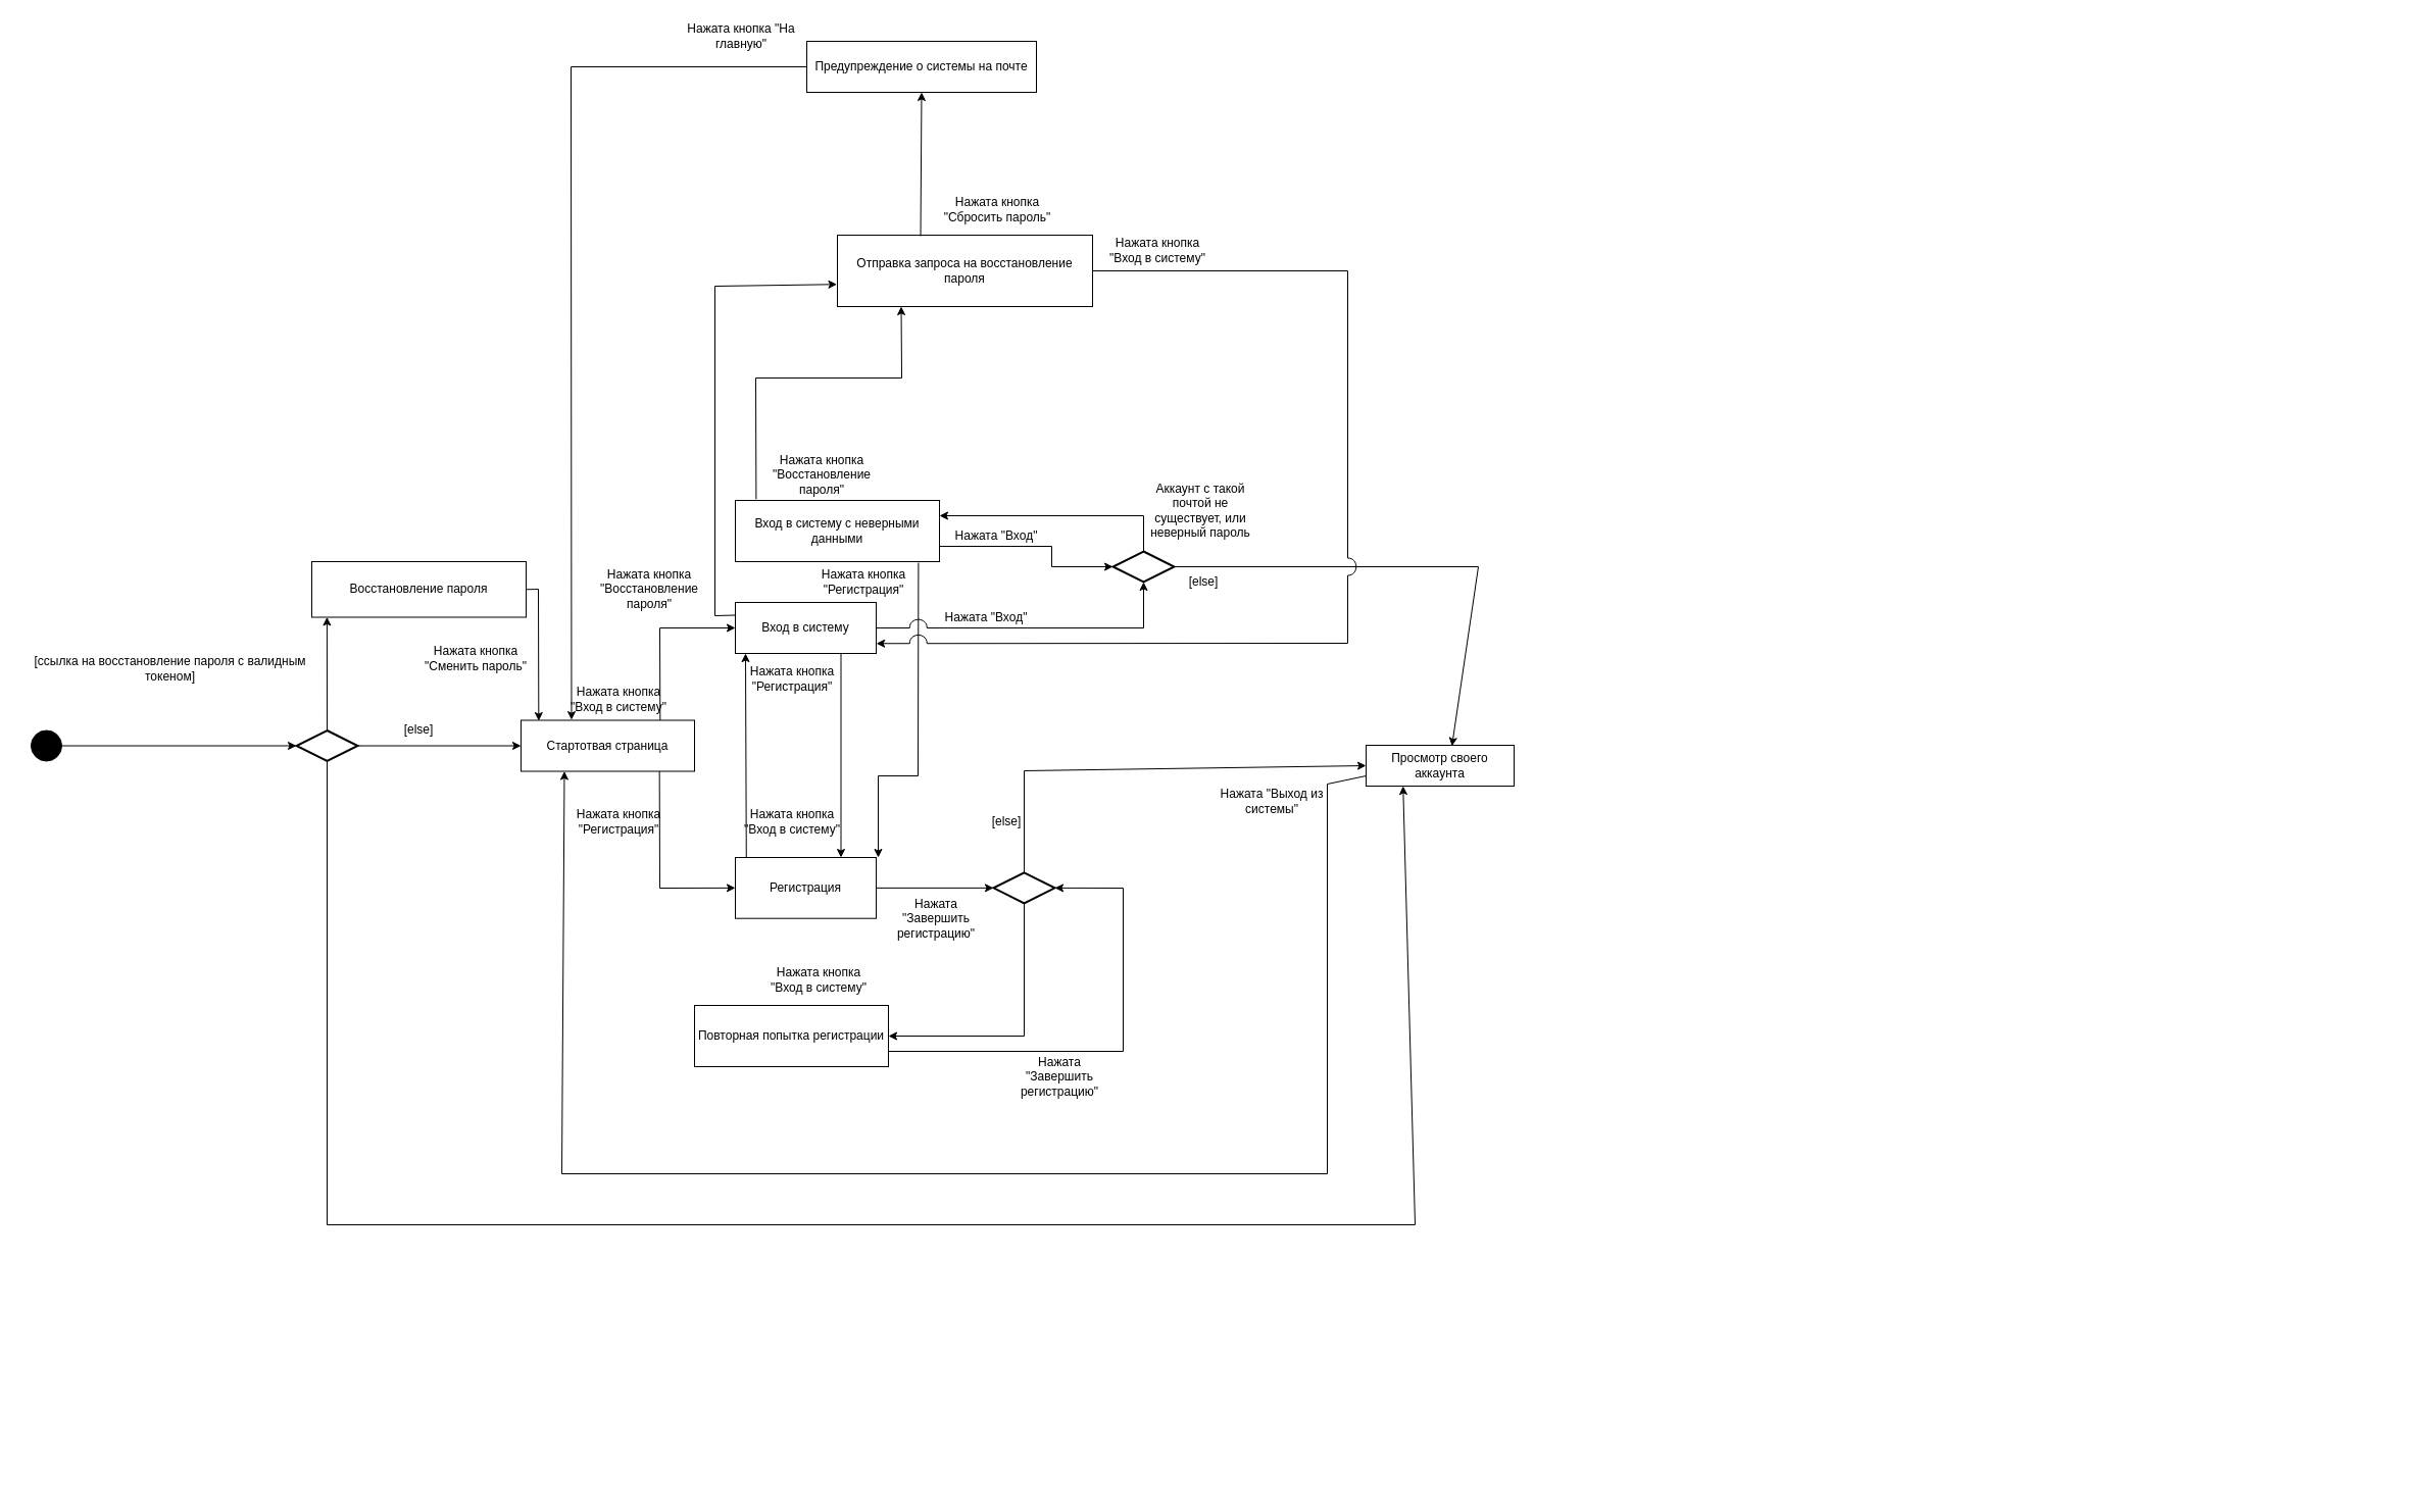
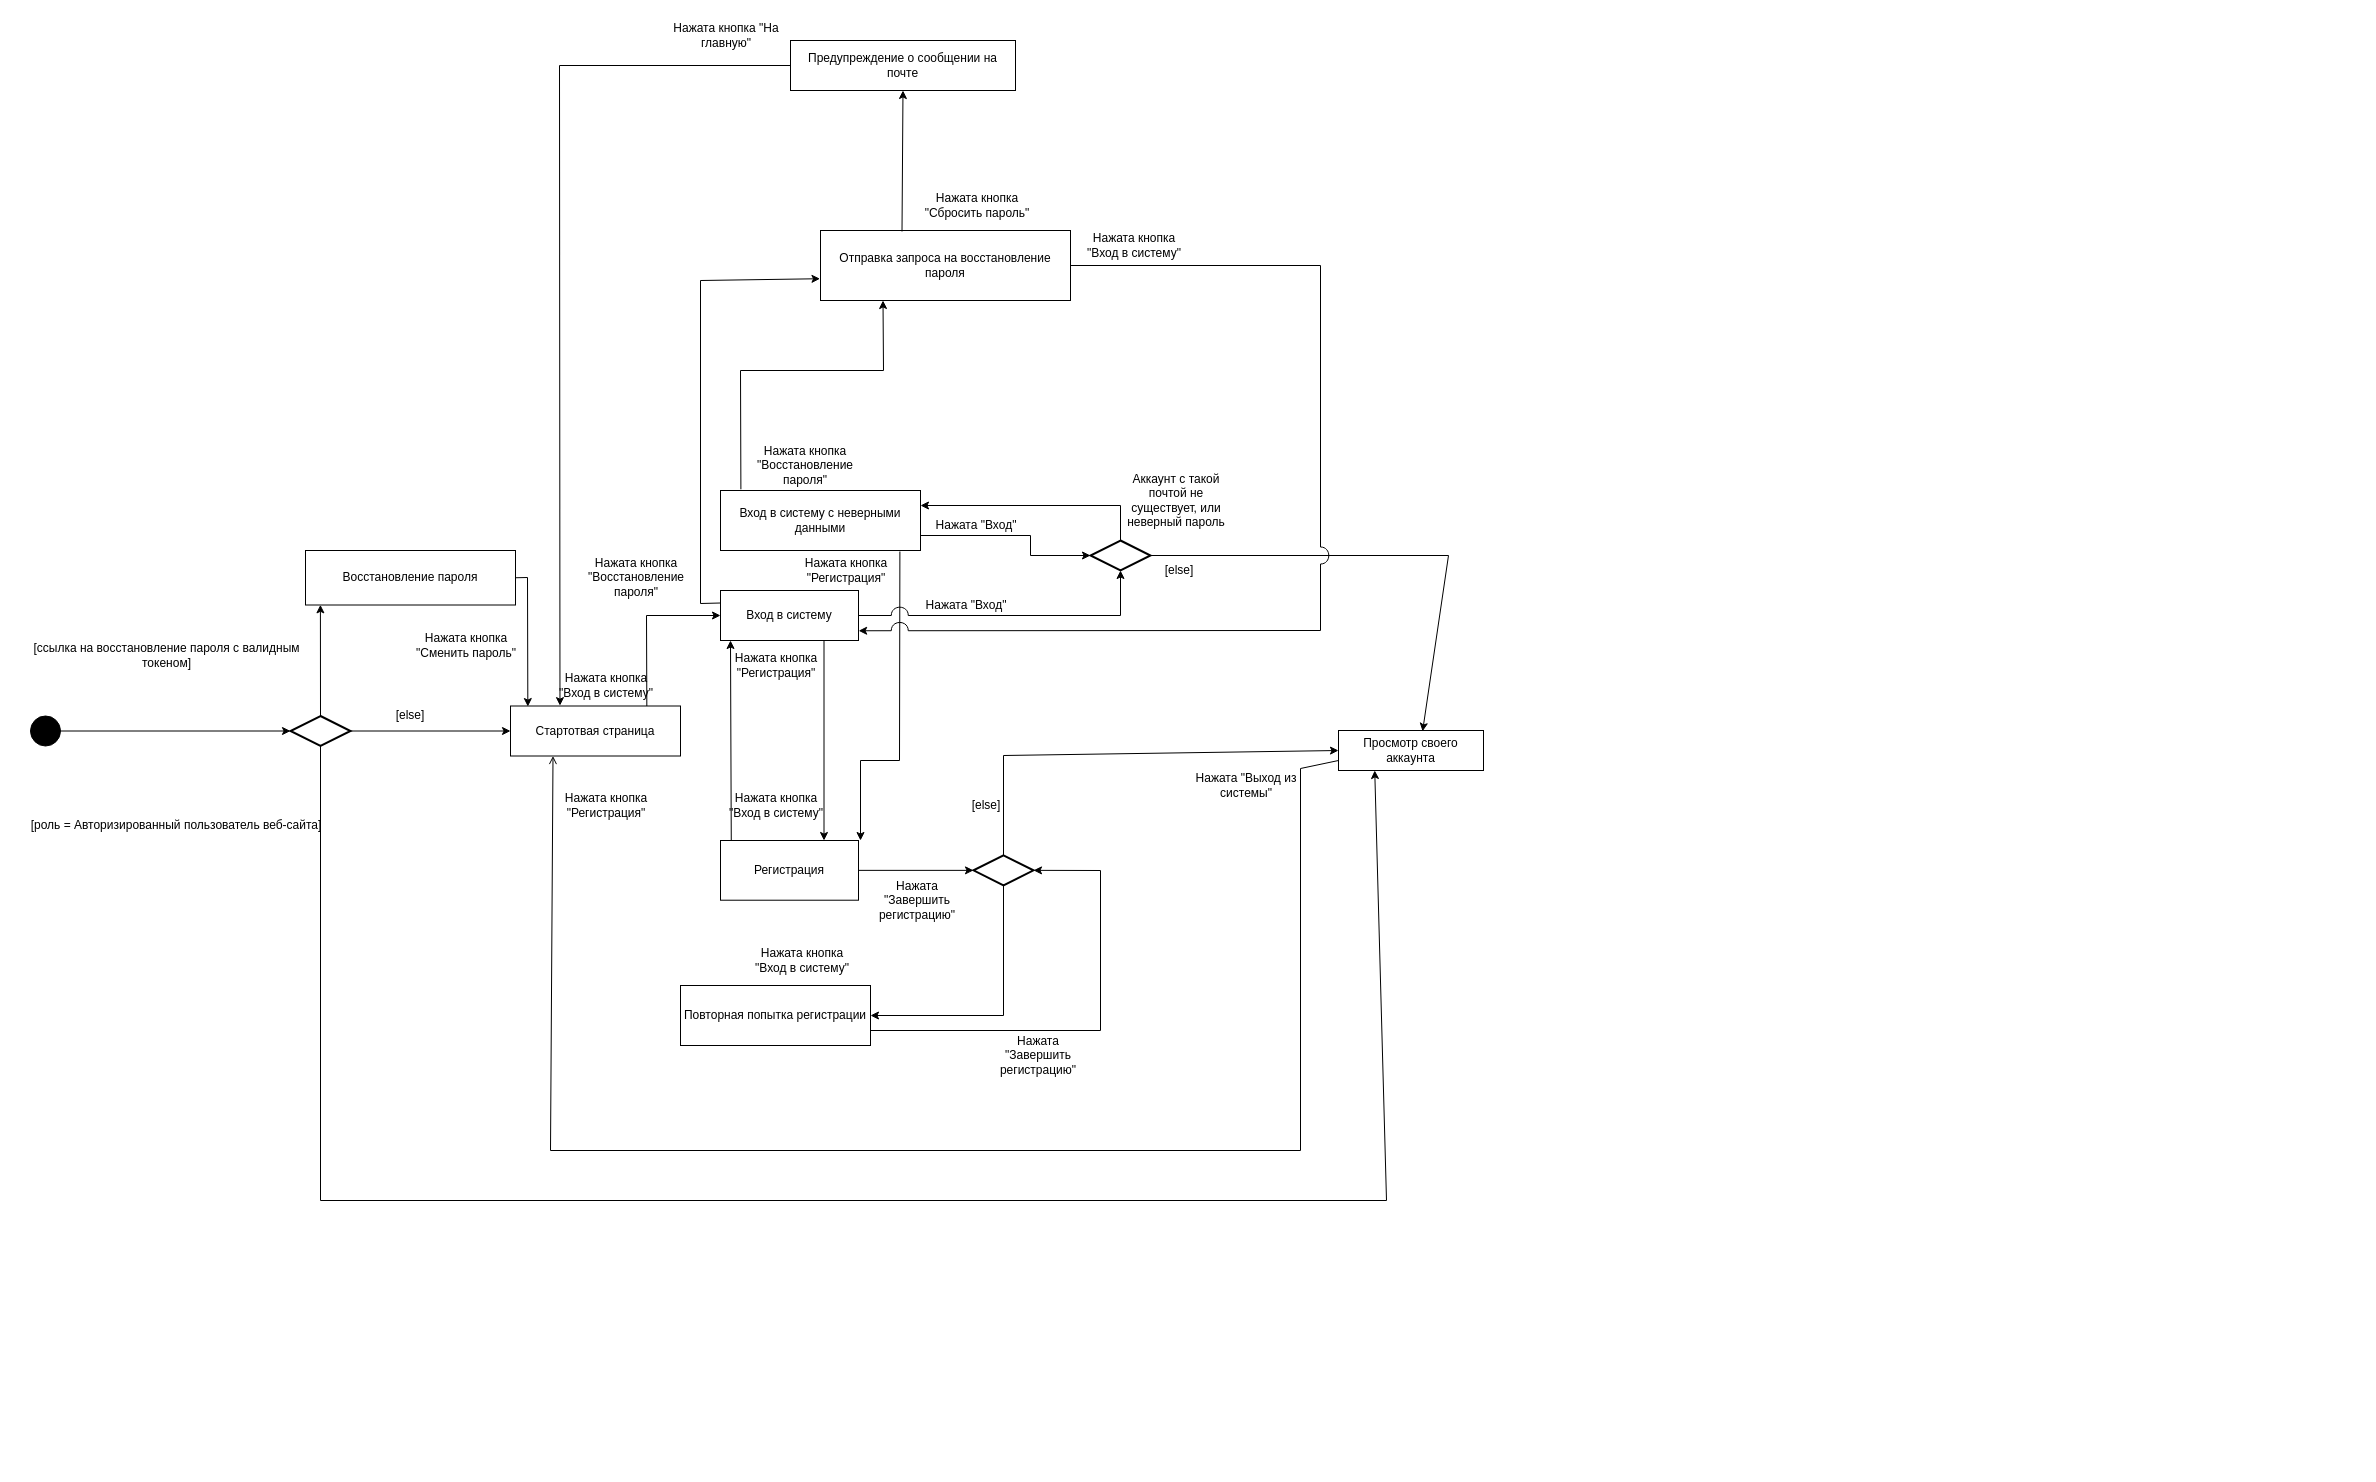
- <mxCell id="9" value="Предупреждение о системы на почте" style="rounded=0;whiteSpace=wrap;html=1;" parent="1" vertex="1"><mxGeometry x="790" y="40" width="225" height="50" as="geometry" /></mxCell>
+ <mxCell id="9" value="Предупреждение о сообщении на почте" style="rounded=0;whiteSpace=wrap;html=1;" parent="1" vertex="1"><mxGeometry x="790" y="40" width="225" height="50" as="geometry" /></mxCell>
- <mxCell id="63" value="" style="endArrow=classic;html=1;rounded=0;jumpStyle=arc;jumpSize=17;exitX=0;exitY=0.75;exitDx=0;exitDy=0;entryX=0.25;entryY=1;entryDx=0;entryDy=0;" edge="1" parent="1" source="59" target="61"><mxGeometry width="50" height="50" relative="1" as="geometry"><mxPoint x="1300" y="770" as="sourcePoint" /><mxPoint x="498.889" y="1150" as="targetPoint" /><Array as="points"><mxPoint x="1300" y="768" /><mxPoint x="1300" y="1150" /><mxPoint x="550" y="1150" /></Array></mxGeometry></mxCell>
+ <mxCell id="63" value="" style="endArrow=open;html=1;rounded=0;jumpStyle=arc;jumpSize=17;exitX=0;exitY=0.75;exitDx=0;exitDy=0;entryX=0.25;entryY=1;entryDx=0;entryDy=0;" edge="1" parent="1" source="59" target="61"><mxGeometry width="50" height="50" relative="1" as="geometry"><mxPoint x="1300" y="770" as="sourcePoint" /><mxPoint x="498.889" y="1150" as="targetPoint" /><Array as="points"><mxPoint x="1300" y="768" /><mxPoint x="1300" y="1150" /><mxPoint x="550" y="1150" /></Array></mxGeometry></mxCell>
+ <mxCell id="51" value="[роль = Авторизированный пользователь веб-сайта]" style="text;html=1;strokeColor=none;fillColor=none;align=center;verticalAlign=middle;whiteSpace=wrap;rounded=0;" parent="1" vertex="1"><mxGeometry x="20" y="810" width="312" height="30" as="geometry" /></mxCell>
- <mxCell id="2" value="" style="endArrow=classic;html=1;rounded=0;exitX=0.798;exitY=0.996;exitDx=0;exitDy=0;entryX=0;entryY=0.5;entryDx=0;entryDy=0;exitPerimeter=0;" parent="1" source="61" target="62" edge="1"><mxGeometry width="50" height="50" relative="1" as="geometry"><mxPoint x="1833" y="1228.5" as="sourcePoint" /><mxPoint x="1140" y="1121" as="targetPoint" /><Array as="points"><mxPoint x="646" y="870" /></Array></mxGeometry></mxCell>
